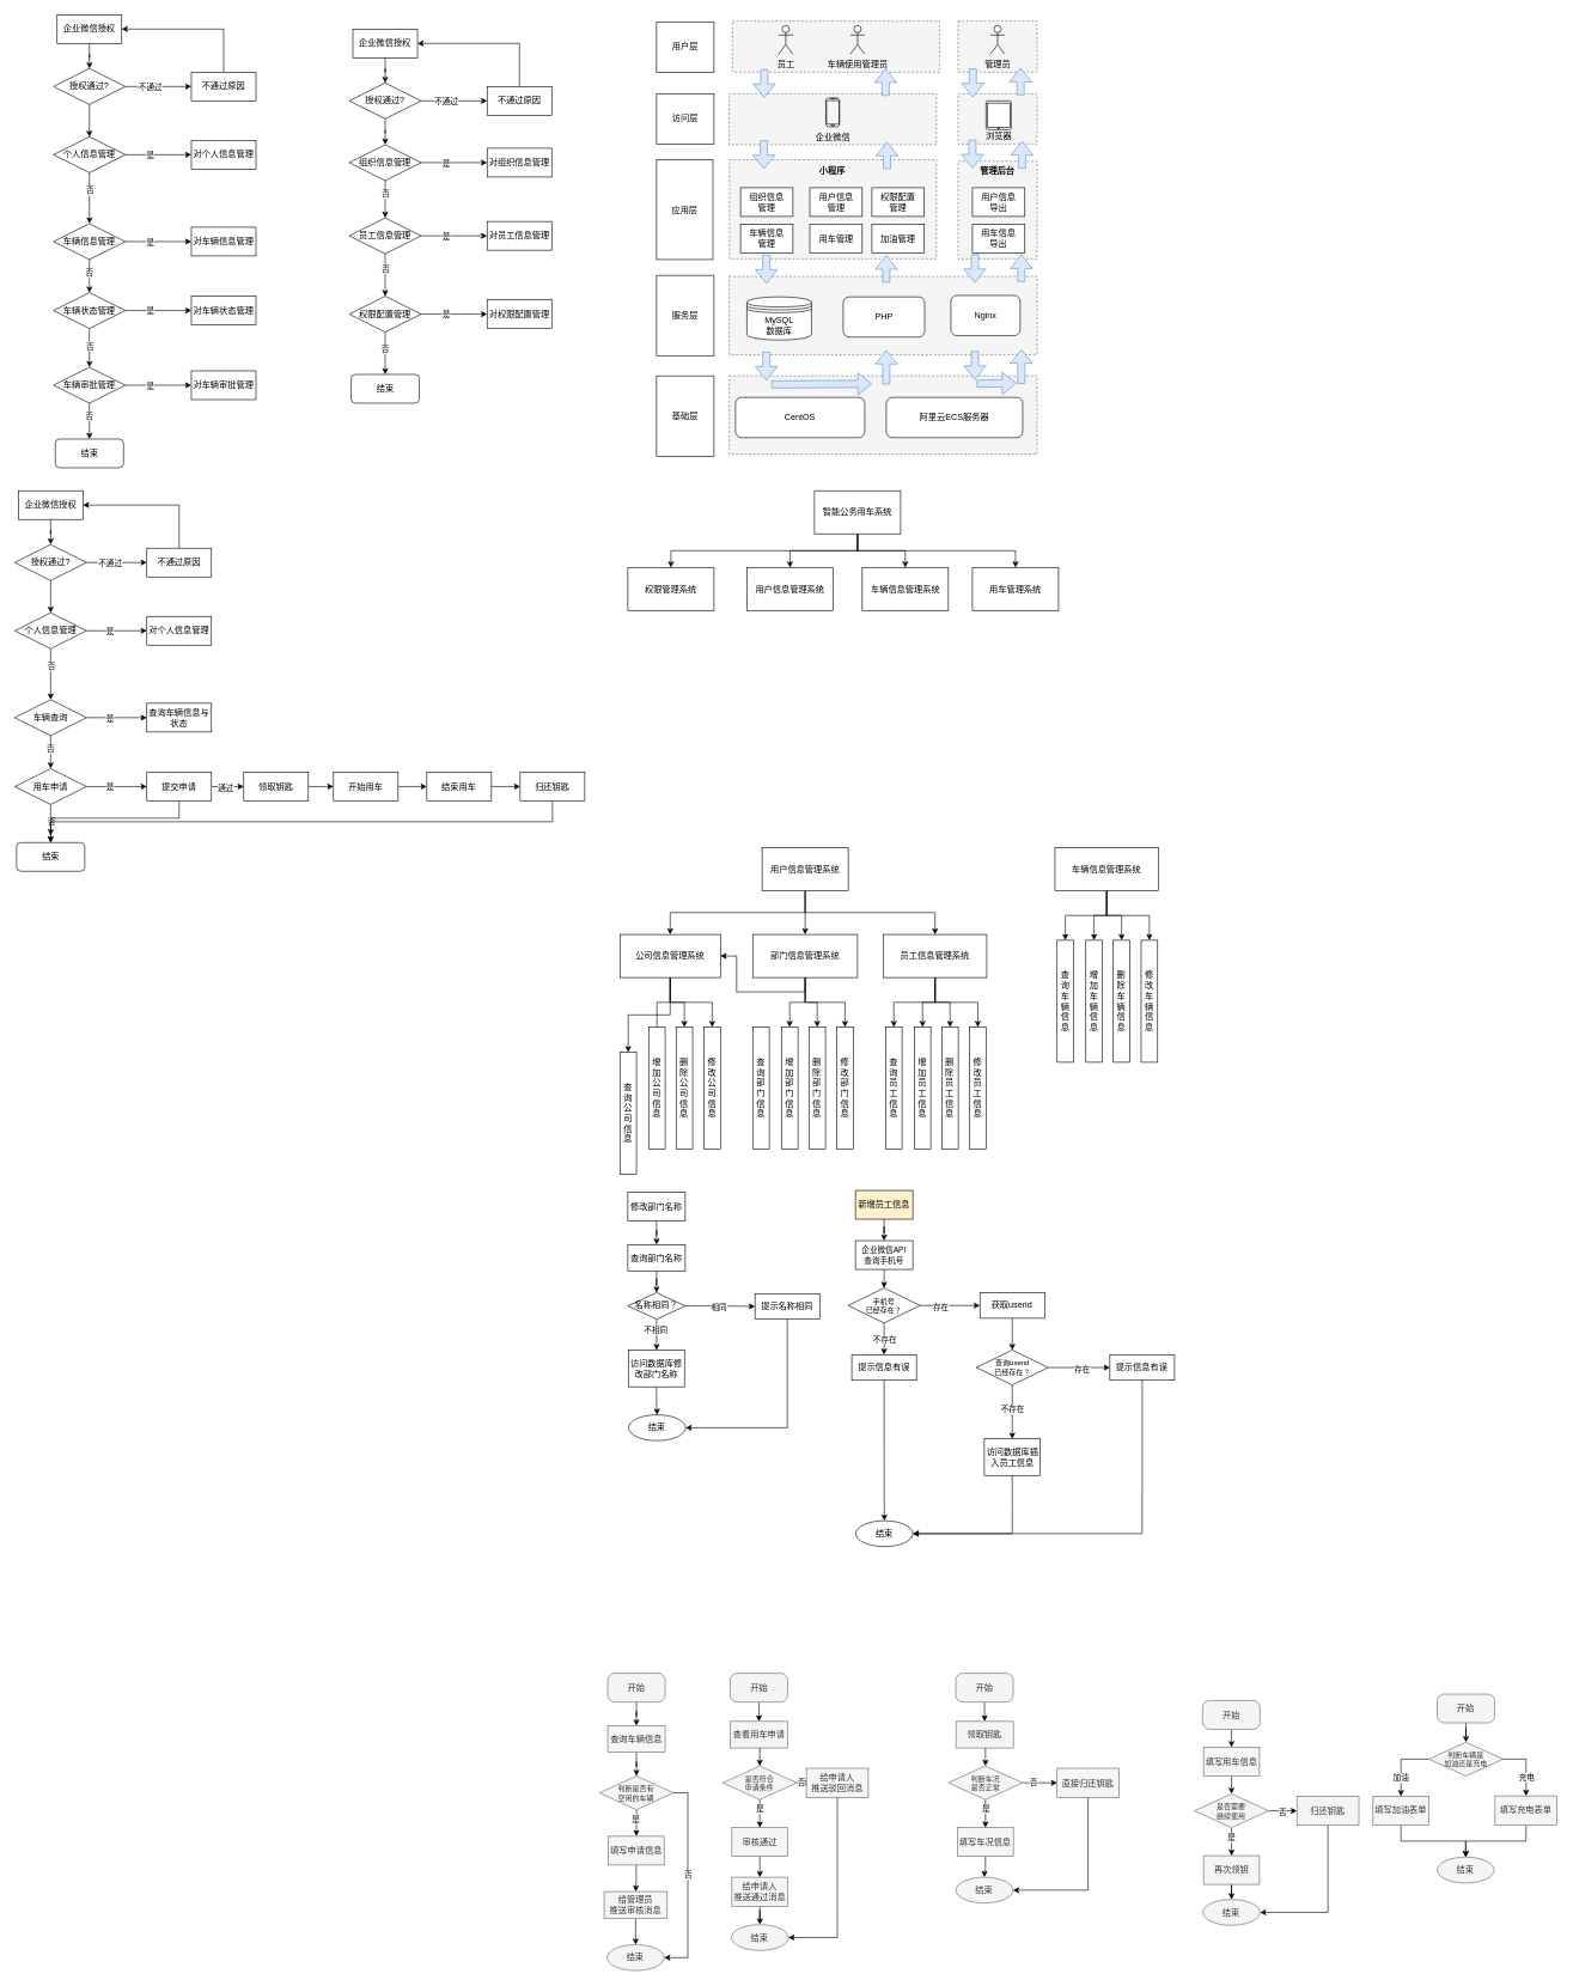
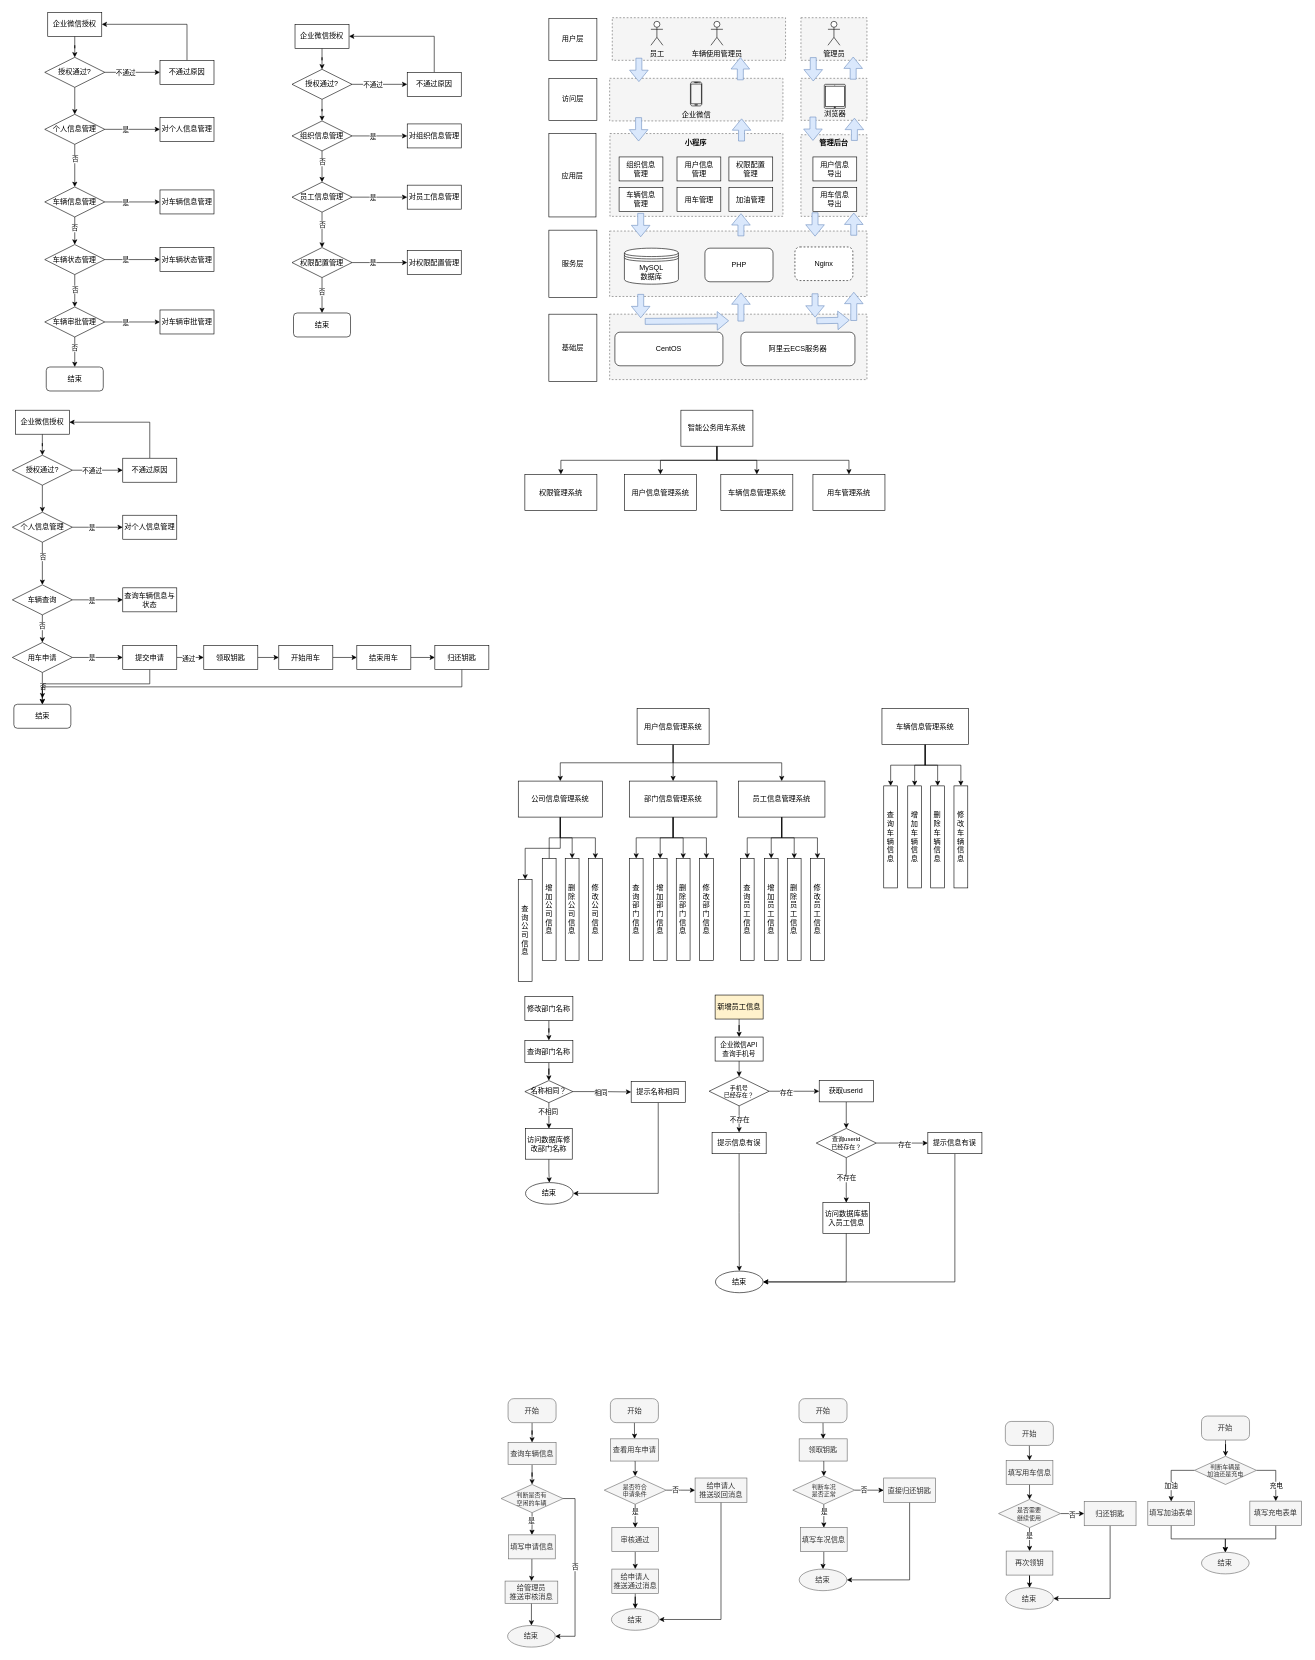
- <mxCell id="128" value="Nginx" style="rounded=1;whiteSpace=wrap;html=1;" parent="1" vertex="1"><mxGeometry x="1324" y="411" width="96.5" height="56" as="geometry" /></mxCell>
+ <mxCell id="128" value="Nginx" style="rounded=1;whiteSpace=wrap;html=1;dashed=1;" parent="1" vertex="1"><mxGeometry x="1324" y="411" width="96.5" height="56" as="geometry" /></mxCell>
- <mxCell id="166" style="edgeStyle=orthogonalEdgeStyle;rounded=0;orthogonalLoop=1;jettySize=auto;html=1;exitX=0.5;exitY=1;exitDx=0;exitDy=0;" parent="1" source="170" target="180" edge="1"><mxGeometry relative="1" as="geometry" /></mxCell>
+ <mxCell id="166" style="edgeStyle=orthogonalEdgeStyle;rounded=0;orthogonalLoop=1;jettySize=auto;html=1;exitX=0.5;exitY=1;exitDx=0;exitDy=0;entryX=0.5;entryY=0;entryDx=0;entryDy=0;" parent="1" source="170" target="185" edge="1"><mxGeometry relative="1" as="geometry" /></mxCell>
- <mxCell id="264" value="给申请人&lt;br&gt;推送驳回消息" style="rounded=0;whiteSpace=wrap;html=1;fillColor=#f5f5f5;fontColor=#333333;strokeColor=#666666;" vertex="1" parent="1"><mxGeometry x="1122.64" y="2462.25" width="86.36" height="40.5" as="geometry" /></mxCell>
+ <mxCell id="264" value="给申请人&lt;br&gt;推送驳回消息" style="rounded=0;whiteSpace=wrap;html=1;fillColor=#f5f5f5;fontColor=#333333;strokeColor=#666666;" vertex="1" parent="1"><mxGeometry x="1157.64" y="2462.25" width="86.36" height="40.5" as="geometry" /></mxCell>
